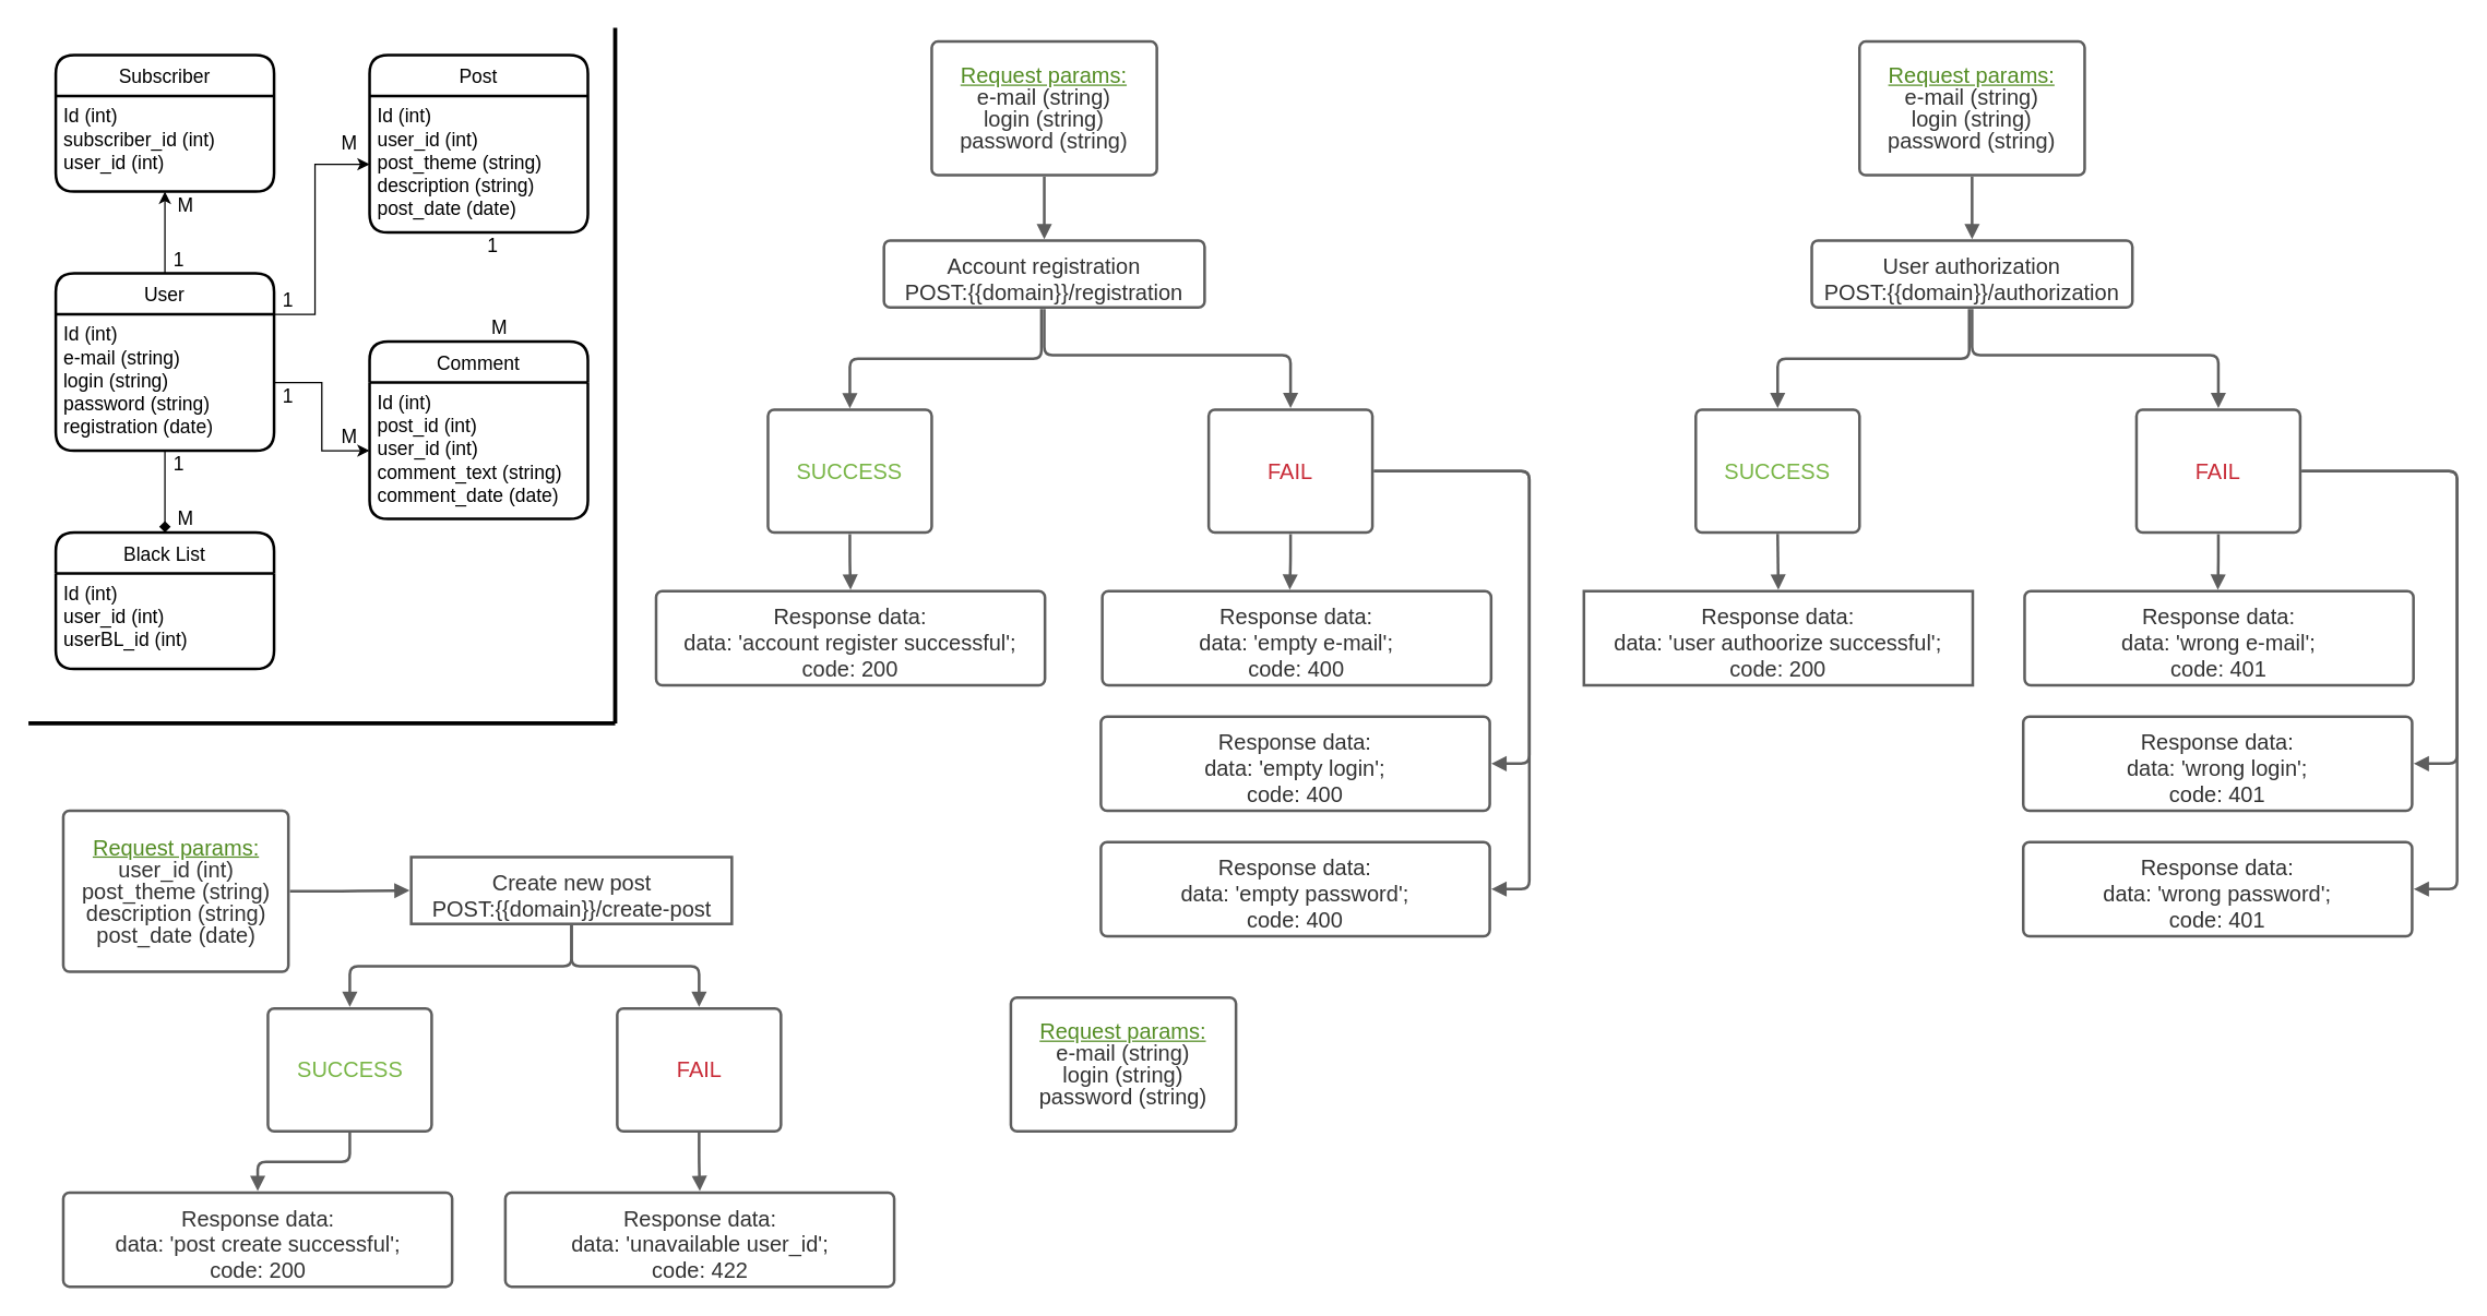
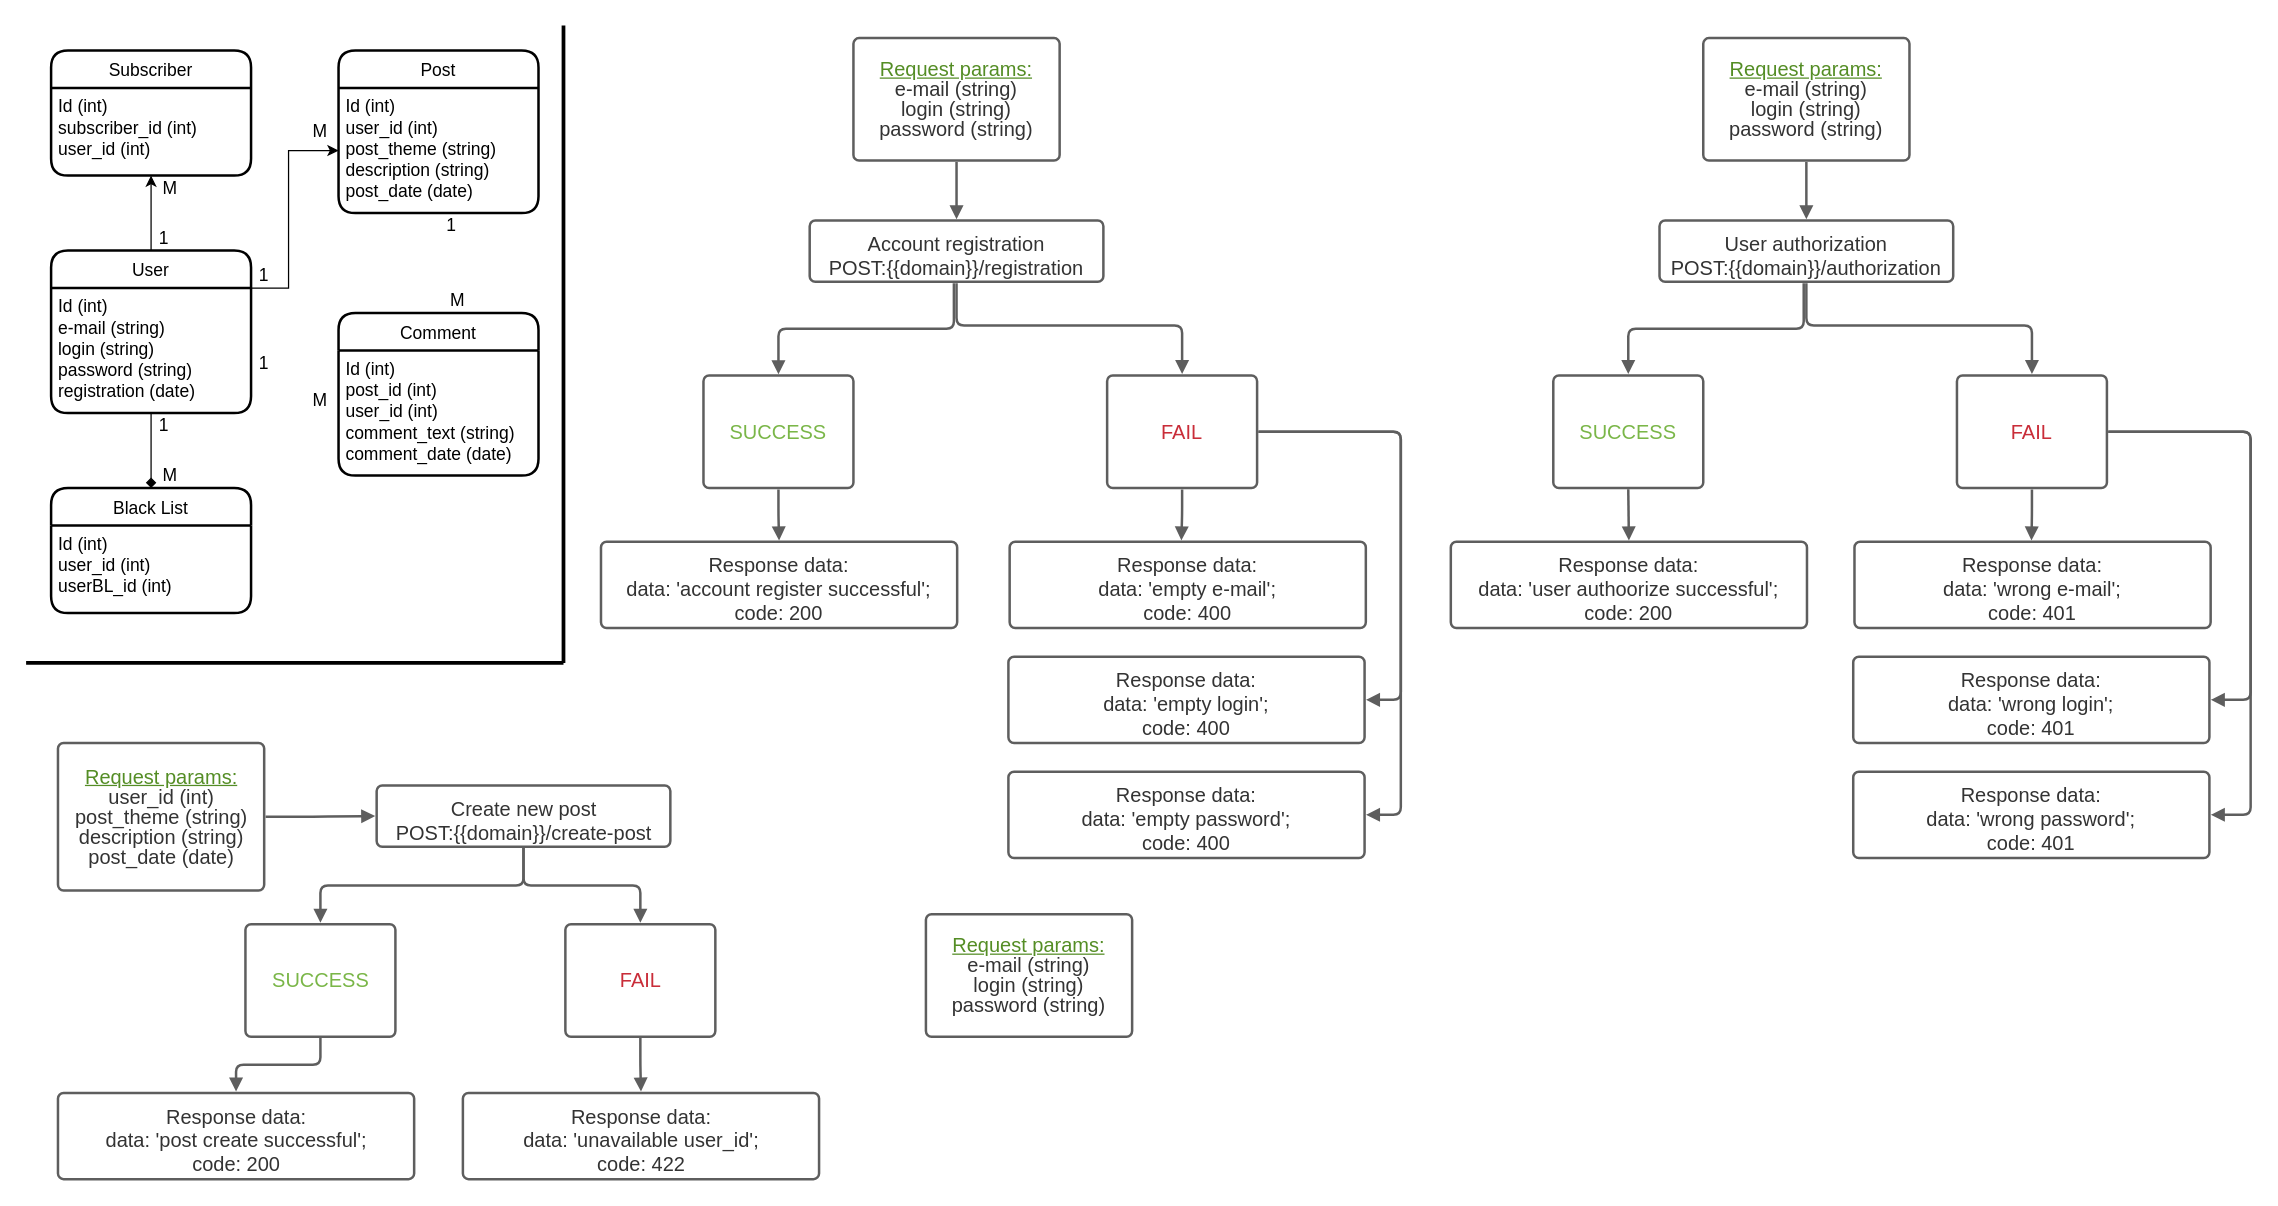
- <mxCell id="14" style="edgeStyle=orthogonalEdgeStyle;rounded=0;orthogonalLoop=1;jettySize=auto;html=1;entryX=0;entryY=0.5;entryDx=0;entryDy=0;startSize=30;fontSize=14;" edge="1" parent="1" source="6" target="10"><mxGeometry relative="1" as="geometry" /></mxCell>
- <mxCell id="50" value="Response data:&#10;data: 'user authoorize successful';&#10;code: 200" style="html=1;overflow=block;blockSpacing=1;whiteSpace=wrap;whiteSpace=wrap;fontSize=16;fontColor=#333333;spacing=9;strokeColor=#5e5e5e;strokeOpacity=100;absoluteArcSize=1;arcSize=9;strokeWidth=2;rounded=0;" vertex="1" parent="1"><mxGeometry x="1160" y="433" width="285" height="69" as="geometry" /></mxCell>
+ <mxCell id="50" value="Response data:&#10;data: 'user authoorize successful';&#10;code: 200" style="html=1;overflow=block;blockSpacing=1;whiteSpace=wrap;;whiteSpace=wrap;fontSize=16;fontColor=#333333;spacing=9;strokeColor=#5e5e5e;strokeOpacity=100;rounded=1;absoluteArcSize=1;arcSize=9;strokeWidth=2;" vertex="1" parent="1"><mxGeometry x="1160" y="433" width="285" height="69" as="geometry" /></mxCell>
- <mxCell id="59" value="Create new post&lt;br&gt;POST:{{domain}}/create-post" style="html=1;overflow=block;blockSpacing=1;whiteSpace=wrap;whiteSpace=wrap;fontSize=16;fontColor=#333333;spacing=9;strokeColor=#5e5e5e;strokeOpacity=100;absoluteArcSize=1;arcSize=9;strokeWidth=2;rounded=0;" vertex="1" parent="1"><mxGeometry x="300.5" y="628" width="235" height="49" as="geometry" /></mxCell>
+ <mxCell id="59" value="Create new post&lt;br&gt;POST:{{domain}}/create-post" style="html=1;overflow=block;blockSpacing=1;whiteSpace=wrap;;whiteSpace=wrap;fontSize=16;fontColor=#333333;spacing=9;strokeColor=#5e5e5e;strokeOpacity=100;rounded=1;absoluteArcSize=1;arcSize=9;strokeWidth=2;" vertex="1" parent="1"><mxGeometry x="300.5" y="628" width="235" height="49" as="geometry" /></mxCell>
